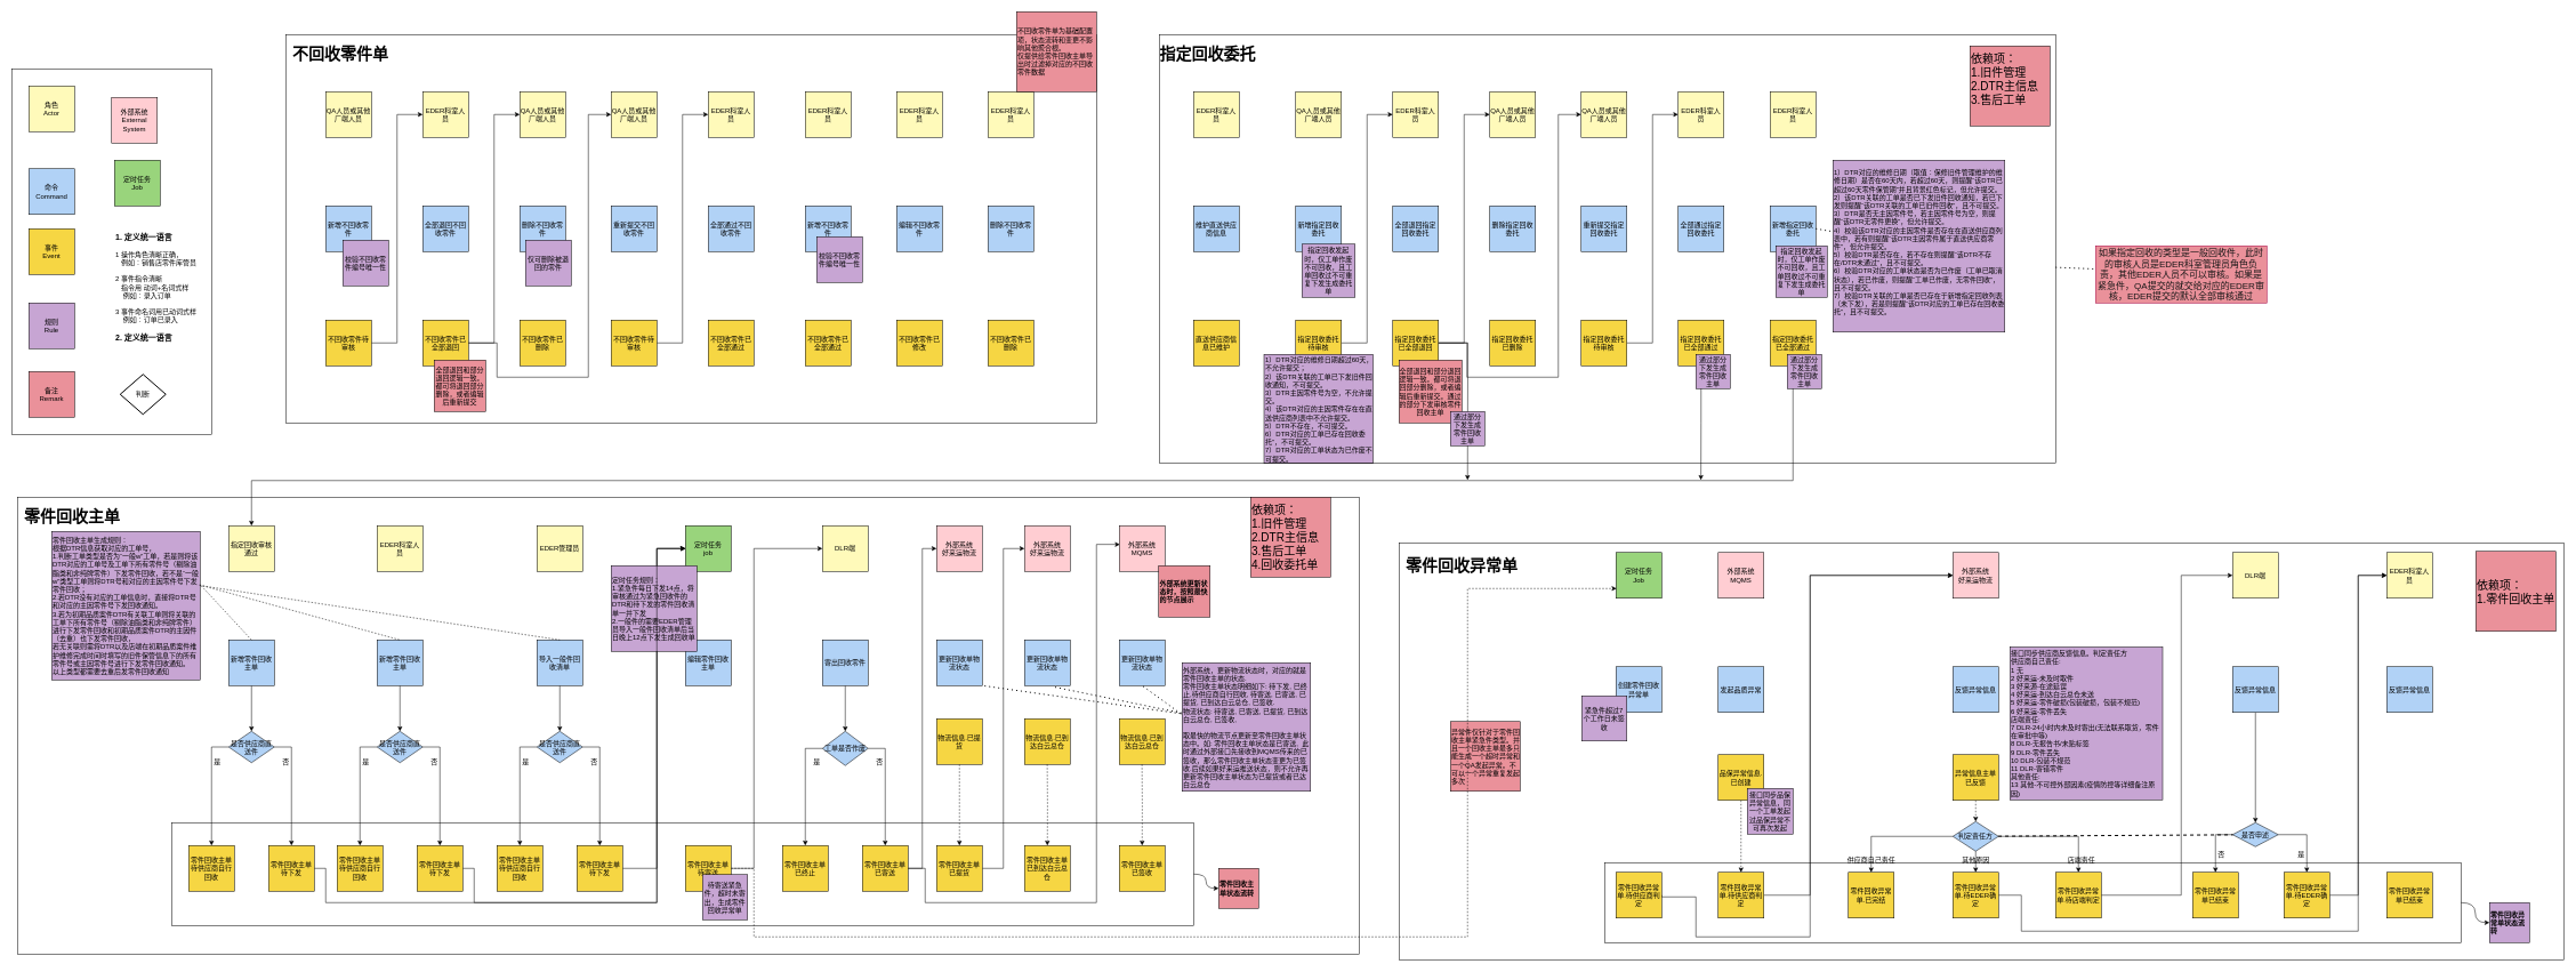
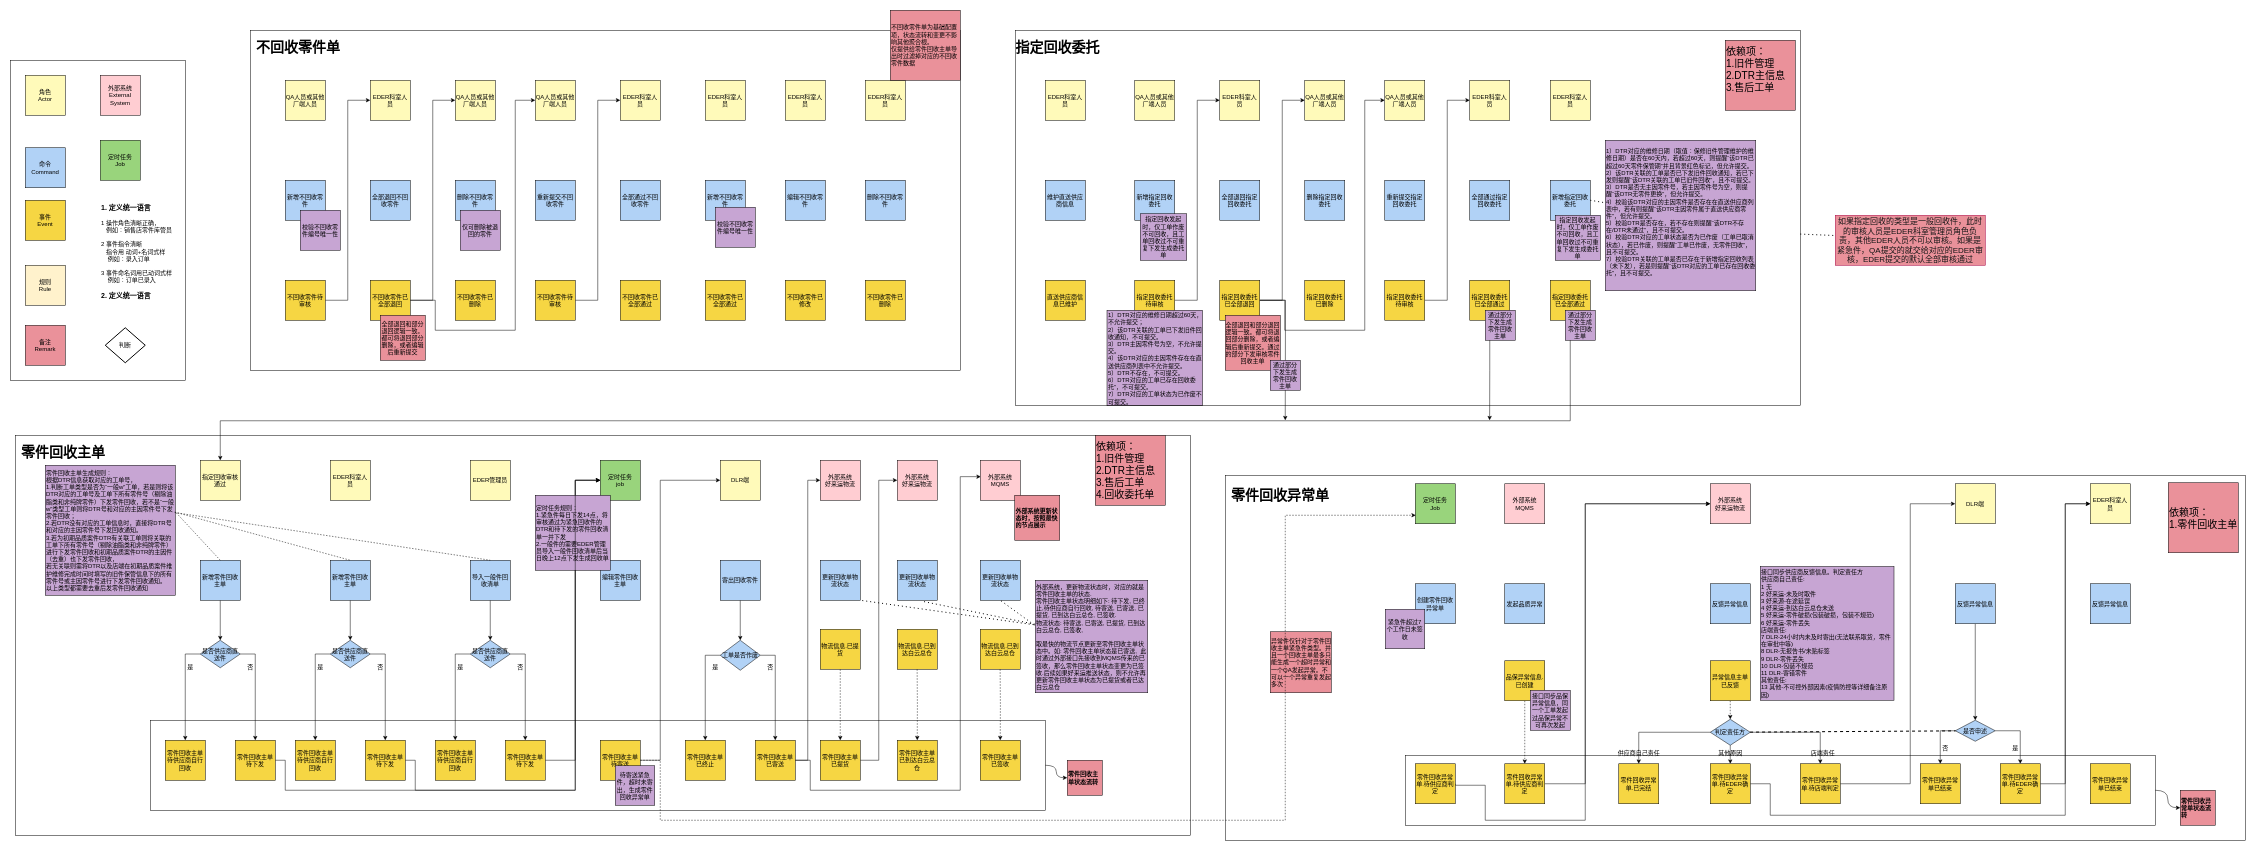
- <mxCell id="5" value="外部系统&lt;br&gt;External &lt;br&gt;System" style="whiteSpace=wrap;html=1;fillColor=#FFCDD2;" parent="1" vertex="1"><mxGeometry x="195" y="170" width="80" height="80" as="geometry" /></mxCell>
+ <mxCell id="5" value="外部系统&lt;br&gt;External &lt;br&gt;System" style="whiteSpace=wrap;html=1;fillColor=#FFCDD2;" parent="1" vertex="1"><mxGeometry x="200" y="150" width="80" height="80" as="geometry" /></mxCell>
- <mxCell id="6" value="规则&lt;br&gt;Rule" style="whiteSpace=wrap;html=1;aspect=fixed;fillColor=#C7A5D3;" parent="1" vertex="1"><mxGeometry x="50" y="530" width="80" height="80" as="geometry" /></mxCell>
+ <mxCell id="6" value="规则&lt;br&gt;Rule" style="whiteSpace=wrap;html=1;aspect=fixed;fillColor=#fff2cc;" parent="1" vertex="1"><mxGeometry x="50" y="530" width="80" height="80" as="geometry" /></mxCell>
- <mxCell id="220" value="零件回收异常单状态流转" style="whiteSpace=wrap;html=1;aspect=fixed;fillColor=#c7a5d3;fontStyle=1;align=left;" vertex="1" parent="1"><mxGeometry x="4360" y="1580" width="70" height="70" as="geometry" /></mxCell>
+ <mxCell id="220" value="零件回收异常单状态流转" style="whiteSpace=wrap;html=1;aspect=fixed;fillColor=#EA919A;fontStyle=1;align=left;" vertex="1" parent="1"><mxGeometry x="4360" y="1580" width="70" height="70" as="geometry" /></mxCell>
